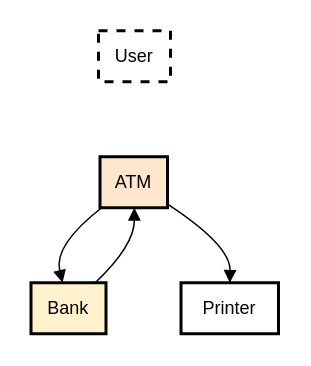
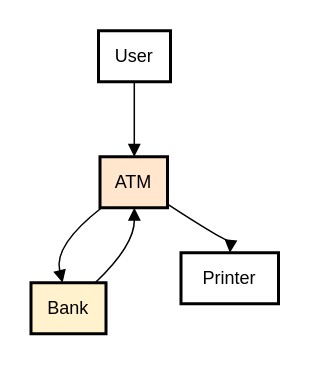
- <mxCell id="2" value="User" style="whiteSpace=wrap;strokeWidth=2;dashed=1;" vertex="1" parent="1"><mxGeometry x="65" width="48" height="34" as="geometry" y="20" /></mxCell>
+ <mxCell id="2" value="User" style="whiteSpace=wrap;strokeWidth=2;" vertex="1" parent="1"><mxGeometry x="65" width="48" height="34" as="geometry" y="20" /></mxCell>
+ <mxCell id="6" value="" style="curved=1;startArrow=none;endArrow=block;exitX=0.497;exitY=1;entryX=0.508;entryY=0;" edge="1" parent="1" source="2" target="3"><mxGeometry relative="1" as="geometry"><Array as="points" /></mxGeometry></mxCell>
- <mxCell id="5" value="Printer" style="whiteSpace=wrap;strokeWidth=2;" vertex="1" parent="1"><mxGeometry x="120" y="188" width="65" height="34" as="geometry" /></mxCell>
+ <mxCell id="5" value="Printer" style="whiteSpace=wrap;strokeWidth=2;" vertex="1" parent="1"><mxGeometry x="120" y="168" width="65" height="34" as="geometry" /></mxCell>
